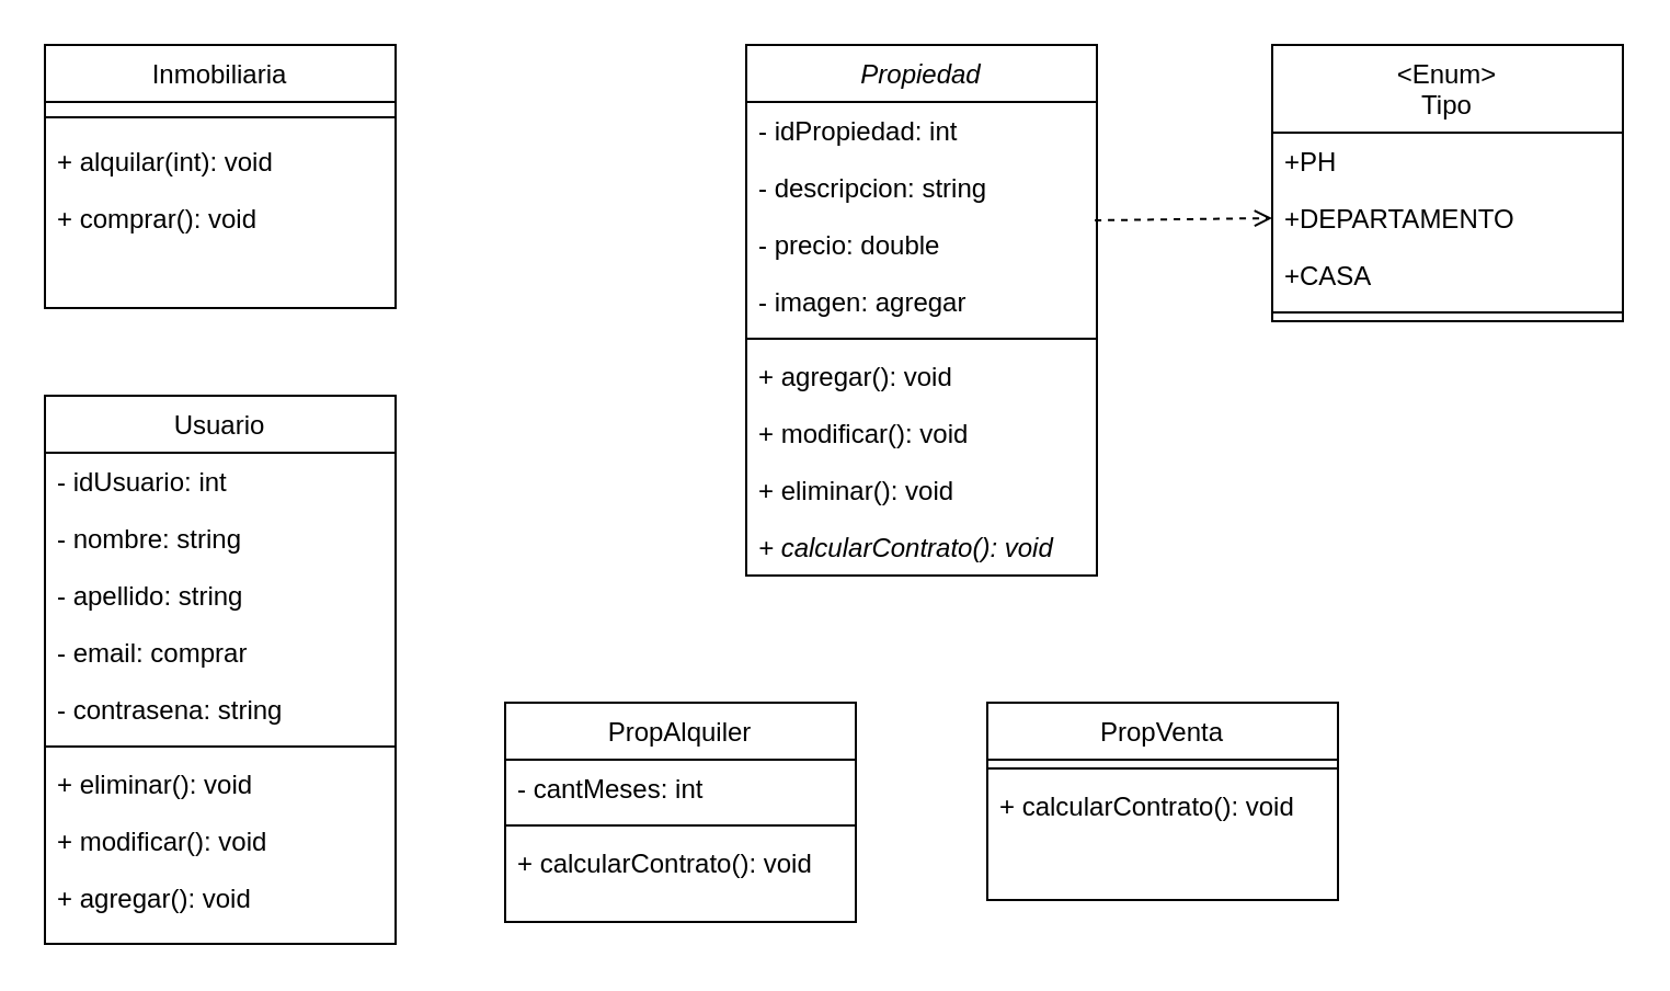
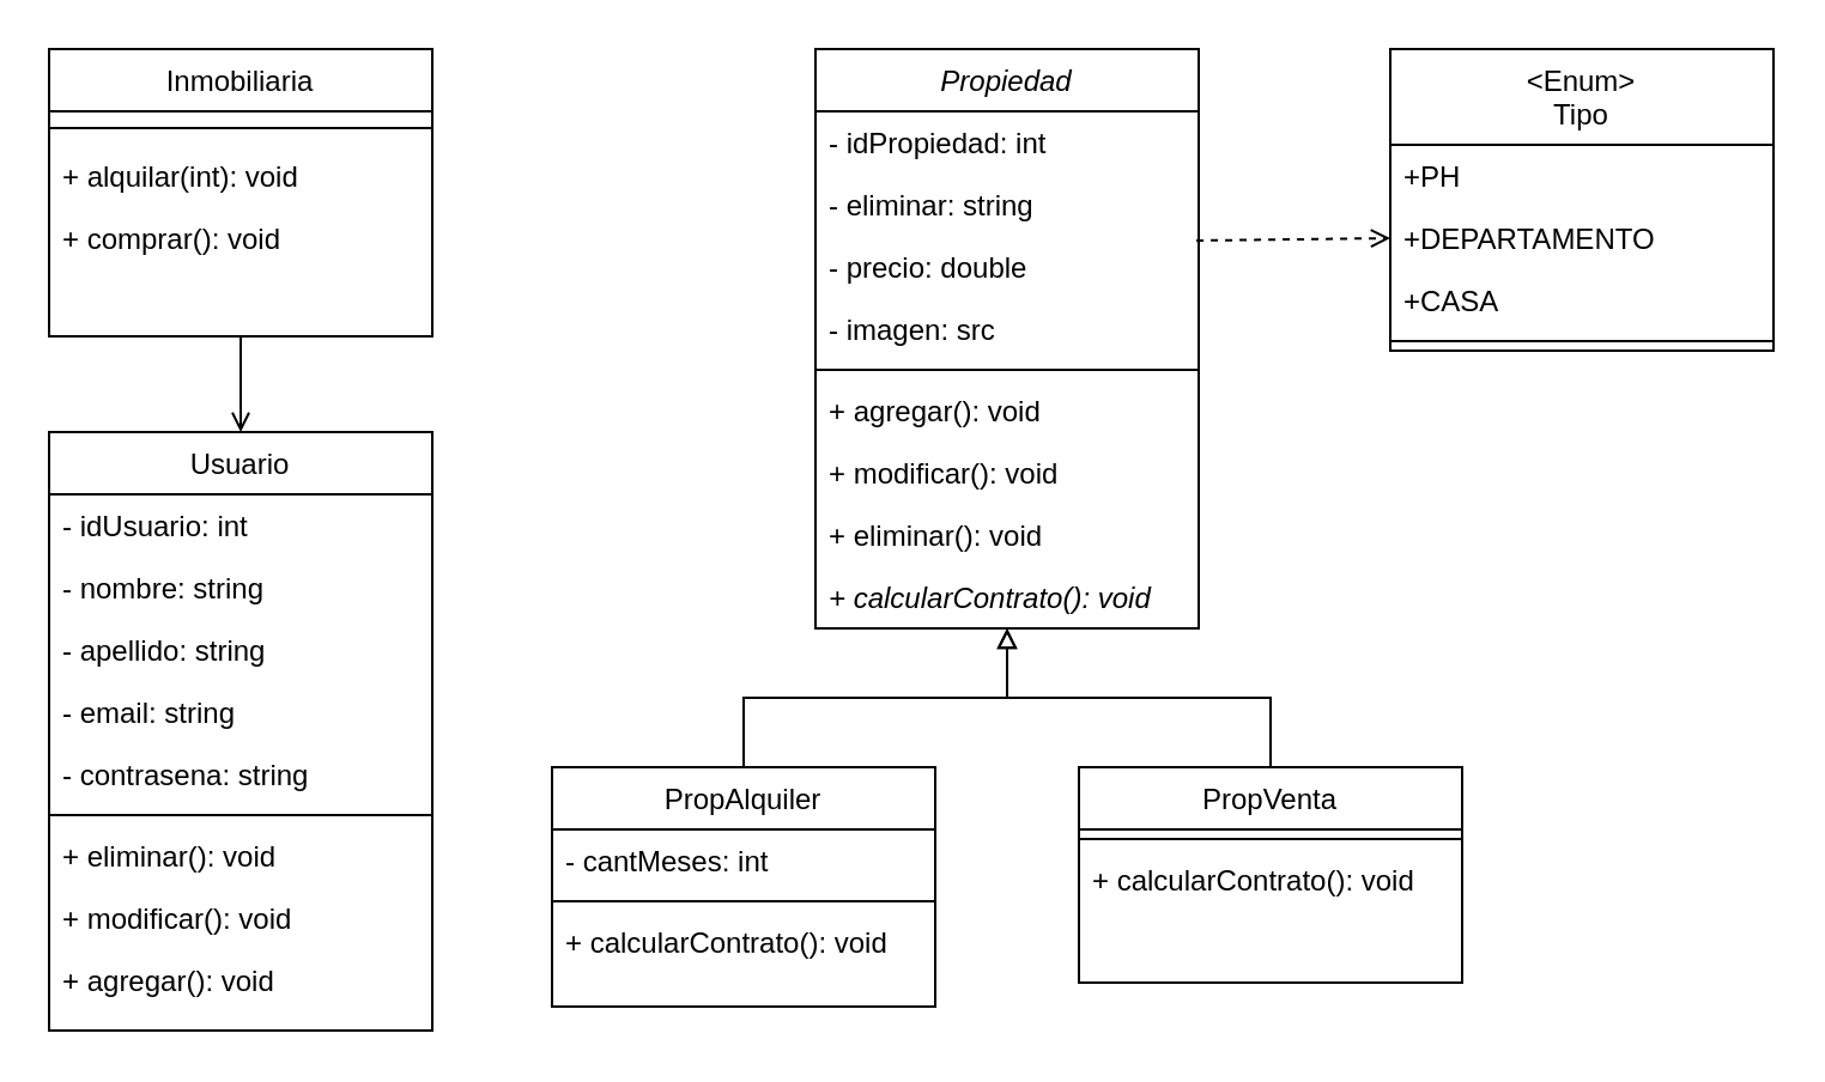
- <mxCell id="8" value="- descripcion: string" style="text;align=left;verticalAlign=top;spacingLeft=4;spacingRight=4;overflow=hidden;rotatable=0;points=[[0,0.5],[1,0.5]];portConstraint=eastwest;rounded=0;shadow=0;html=0;" parent="6" vertex="1"><mxGeometry y="52" width="160" height="26" as="geometry" /></mxCell>
+ <mxCell id="8" value="- eliminar: string" style="text;align=left;verticalAlign=top;spacingLeft=4;spacingRight=4;overflow=hidden;rotatable=0;points=[[0,0.5],[1,0.5]];portConstraint=eastwest;rounded=0;shadow=0;html=0;" parent="6" vertex="1"><mxGeometry y="52" width="160" height="26" as="geometry" /></mxCell>
- <mxCell id="10" value="- imagen: agregar" style="text;align=left;verticalAlign=top;spacingLeft=4;spacingRight=4;overflow=hidden;rotatable=0;points=[[0,0.5],[1,0.5]];portConstraint=eastwest;rounded=0;shadow=0;html=0;" parent="6" vertex="1"><mxGeometry y="104" width="160" height="26" as="geometry" /></mxCell>
+ <mxCell id="10" value="- imagen: src" style="text;align=left;verticalAlign=top;spacingLeft=4;spacingRight=4;overflow=hidden;rotatable=0;points=[[0,0.5],[1,0.5]];portConstraint=eastwest;rounded=0;shadow=0;html=0;" parent="6" vertex="1"><mxGeometry y="104" width="160" height="26" as="geometry" /></mxCell>
+ <mxCell id="16" value="" style="endArrow=open;endFill=1;html=1;rounded=0;exitX=0.5;exitY=1;exitDx=0;exitDy=0;entryX=0.5;entryY=0;entryDx=0;entryDy=0;" parent="1" source="2" target="17" edge="1"><mxGeometry width="160" relative="1" as="geometry"><mxPoint y="280" as="sourcePoint" x="60" /><mxPoint x="100" y="221" as="targetPoint" /></mxGeometry></mxCell>
+ <mxCell id="27" style="edgeStyle=orthogonalEdgeStyle;rounded=0;orthogonalLoop=1;jettySize=auto;html=1;exitX=0.5;exitY=0;exitDx=0;exitDy=0;entryX=0.5;entryY=1;entryDx=0;entryDy=0;endArrow=block;endFill=0;" parent="1" source="28" target="6" edge="1"><mxGeometry relative="1" as="geometry" /></mxCell>
+ <mxCell id="32" style="edgeStyle=orthogonalEdgeStyle;rounded=0;orthogonalLoop=1;jettySize=auto;html=1;exitX=0.5;exitY=0;exitDx=0;exitDy=0;entryX=0.5;entryY=1;entryDx=0;entryDy=0;endArrow=block;endFill=0;" parent="1" source="33" target="6" edge="1"><mxGeometry relative="1" as="geometry" /></mxCell>
- <mxCell id="21" value="- email: comprar" style="text;align=left;verticalAlign=top;spacingLeft=4;spacingRight=4;overflow=hidden;rotatable=0;points=[[0,0.5],[1,0.5]];portConstraint=eastwest;rounded=0;shadow=0;html=0;" parent="17" vertex="1"><mxGeometry y="104" width="160" height="26" as="geometry" /></mxCell>
+ <mxCell id="21" value="- email: string" style="text;align=left;verticalAlign=top;spacingLeft=4;spacingRight=4;overflow=hidden;rotatable=0;points=[[0,0.5],[1,0.5]];portConstraint=eastwest;rounded=0;shadow=0;html=0;" parent="17" vertex="1"><mxGeometry y="104" width="160" height="26" as="geometry" /></mxCell>
